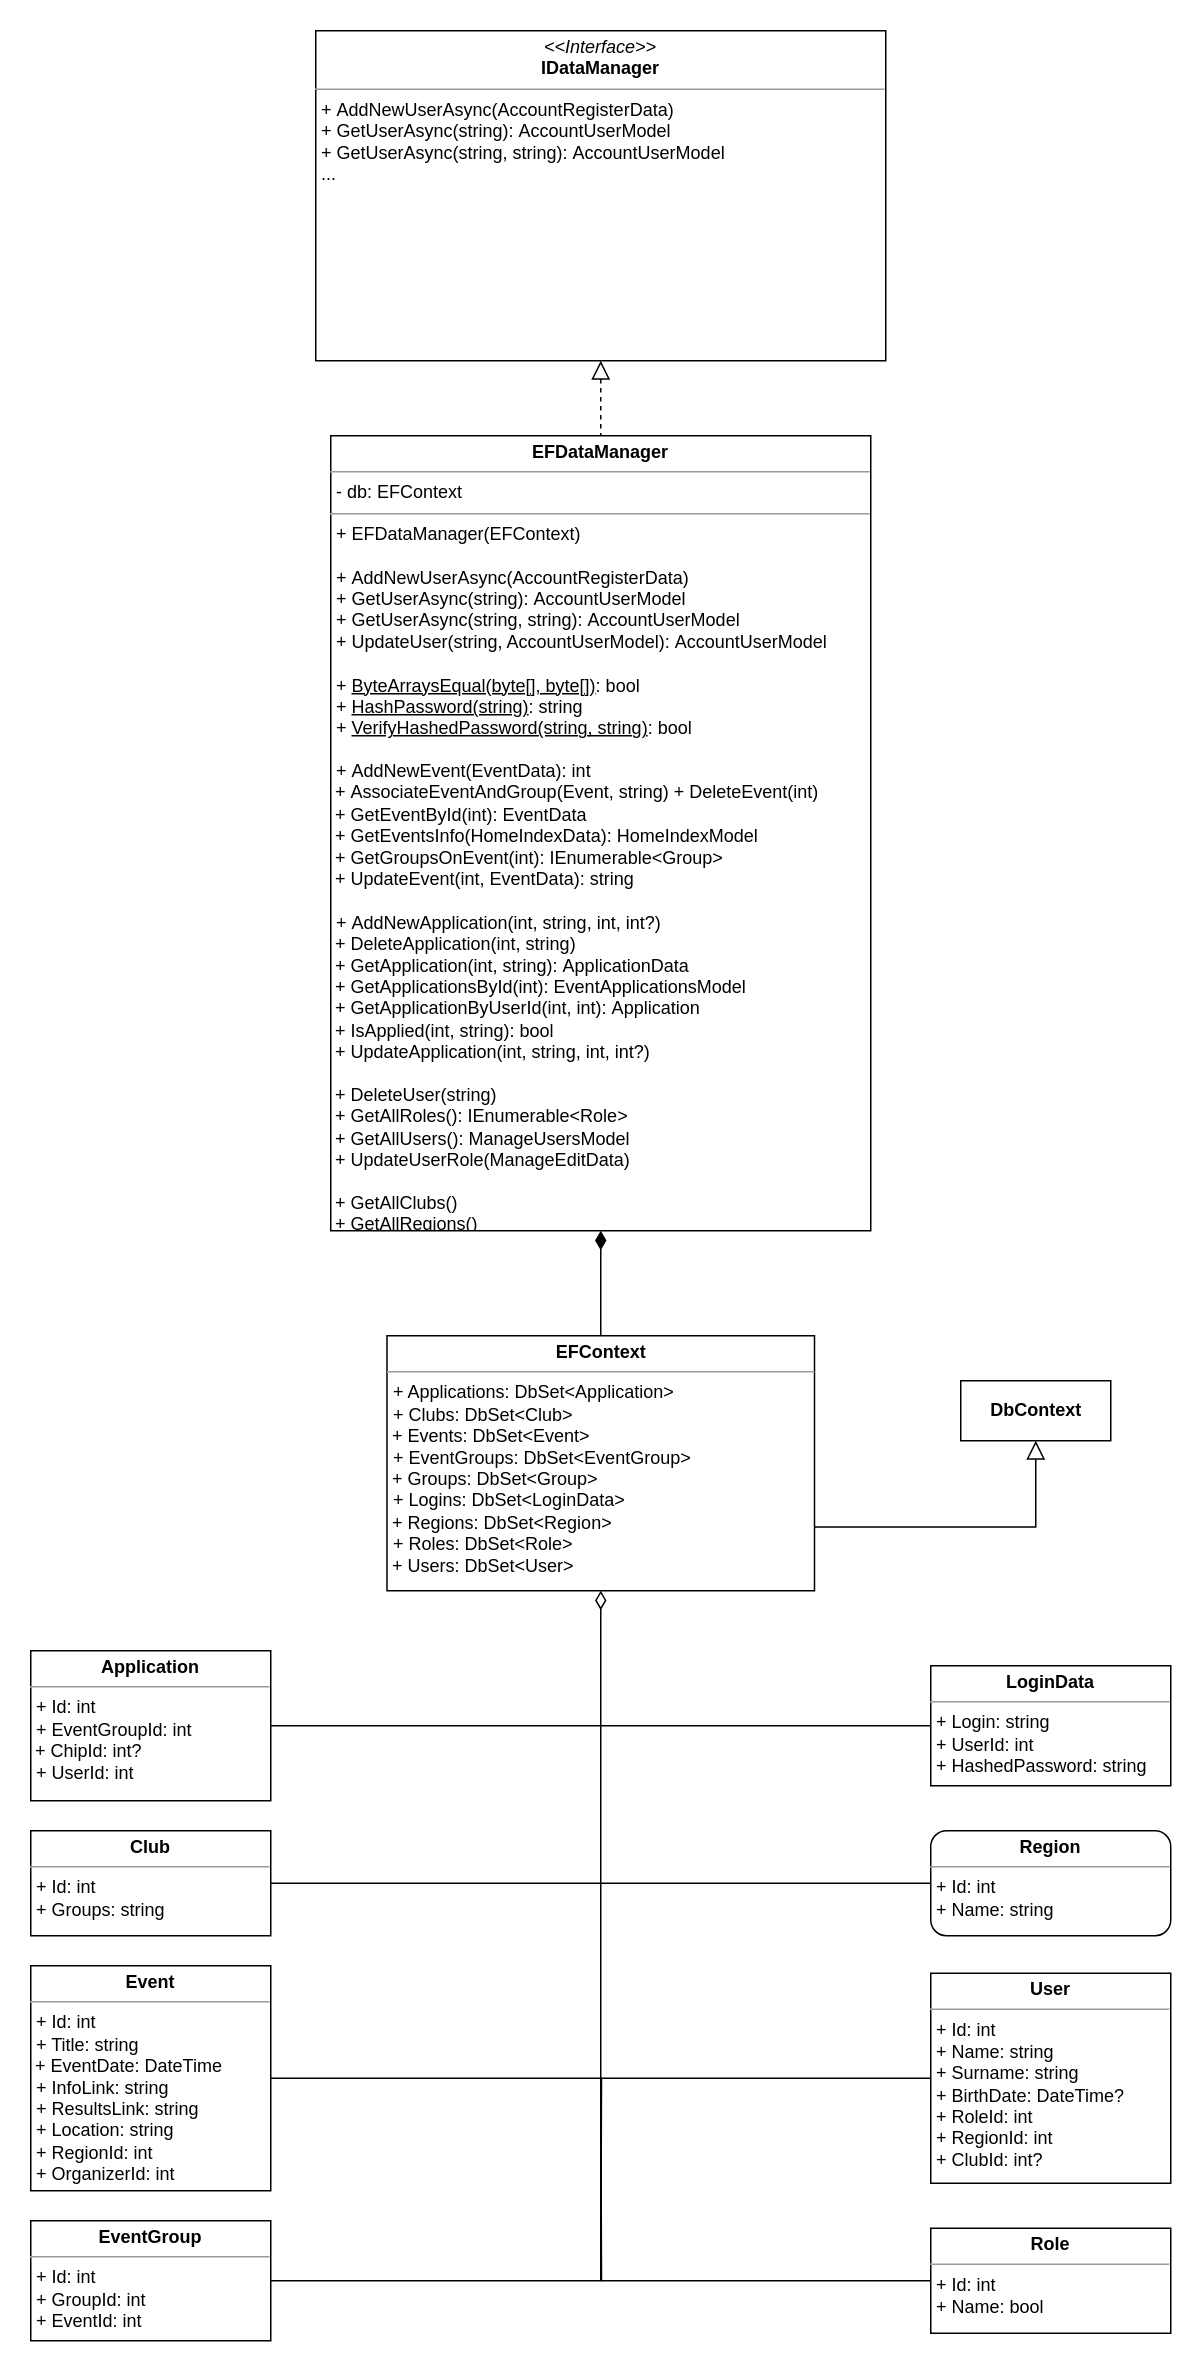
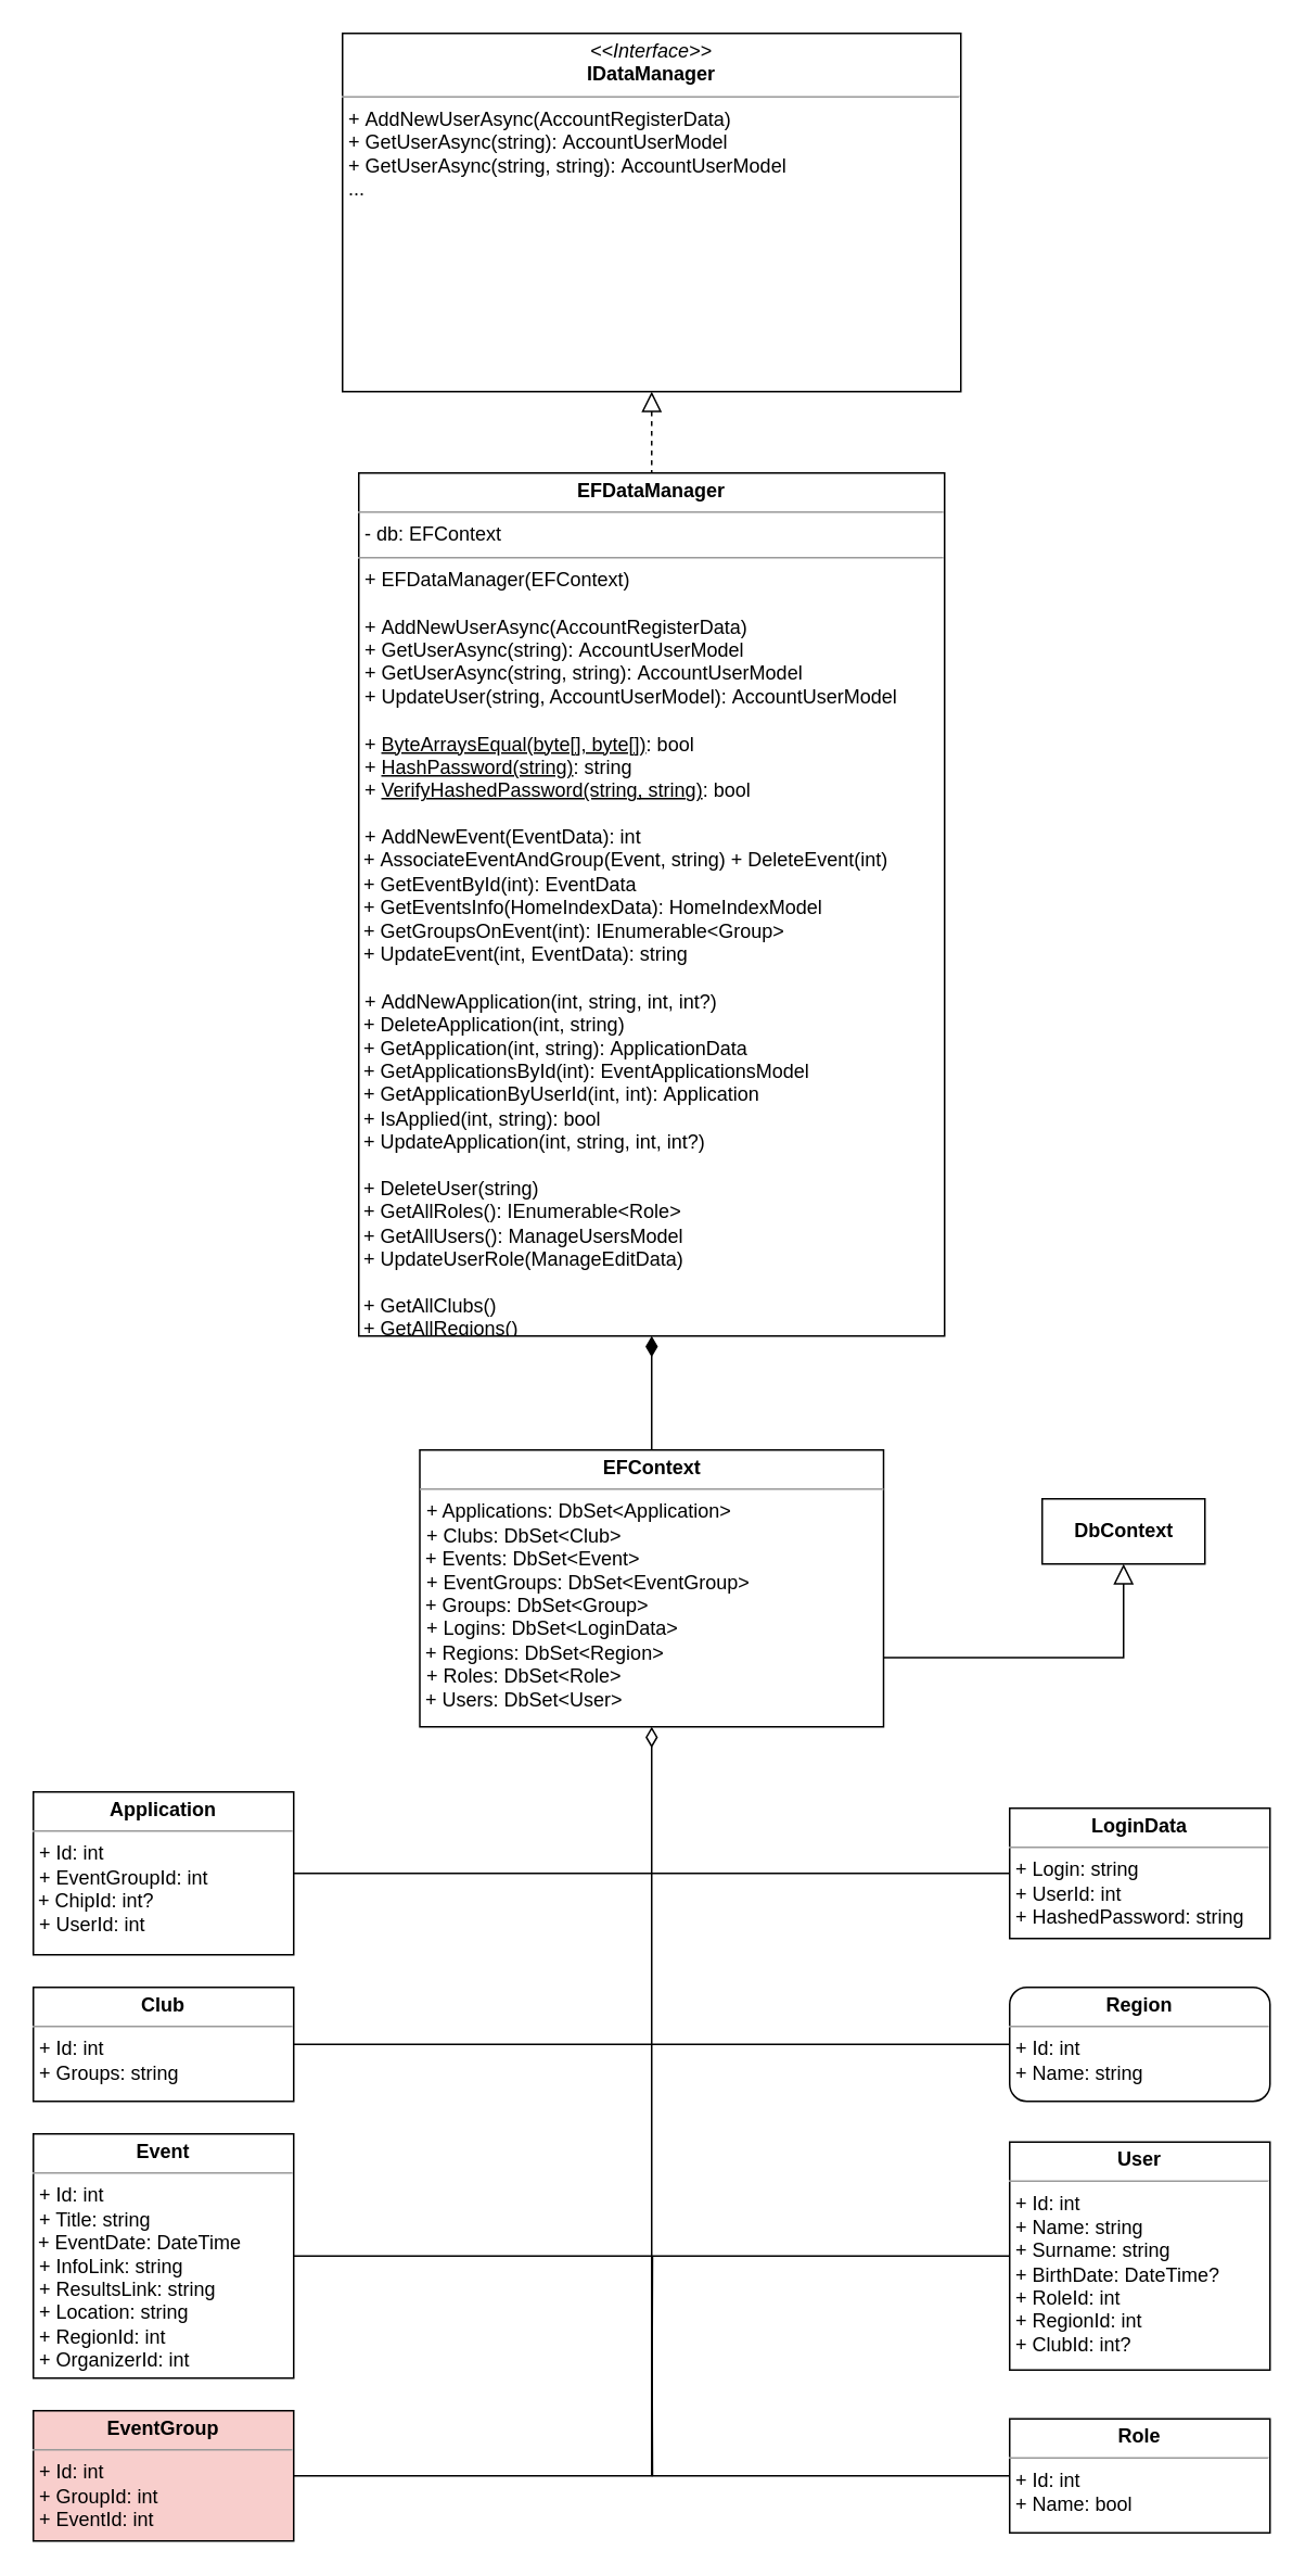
- <mxCell id="16" value="&lt;p style=&quot;text-align: center ; margin: 4px 0px 0px&quot;&gt;&lt;b&gt;EventGroup&lt;/b&gt;&lt;/p&gt;&lt;hr size=&quot;1&quot;&gt;&lt;p style=&quot;margin: 0px 0px 0px 4px&quot;&gt;+ Id: int&lt;/p&gt;&lt;p style=&quot;margin: 0px 0px 0px 4px&quot;&gt;+ GroupId: int&lt;/p&gt;&lt;p style=&quot;margin: 0px 0px 0px 4px&quot;&gt;+ EventId: int&lt;/p&gt;" style="verticalAlign=top;align=left;overflow=fill;fontSize=12;fontFamily=Helvetica;html=1;" vertex="1" parent="1"><mxGeometry x="20" y="1480" width="160" height="80" as="geometry" /></mxCell>
+ <mxCell id="16" value="&lt;p style=&quot;text-align: center ; margin: 4px 0px 0px&quot;&gt;&lt;b&gt;EventGroup&lt;/b&gt;&lt;/p&gt;&lt;hr size=&quot;1&quot;&gt;&lt;p style=&quot;margin: 0px 0px 0px 4px&quot;&gt;+ Id: int&lt;/p&gt;&lt;p style=&quot;margin: 0px 0px 0px 4px&quot;&gt;+ GroupId: int&lt;/p&gt;&lt;p style=&quot;margin: 0px 0px 0px 4px&quot;&gt;+ EventId: int&lt;/p&gt;" style="verticalAlign=top;align=left;overflow=fill;fontSize=12;fontFamily=Helvetica;html=1;fillColor=#f8cecc;" vertex="1" parent="1"><mxGeometry x="20" y="1480" width="160" height="80" as="geometry" /></mxCell>
